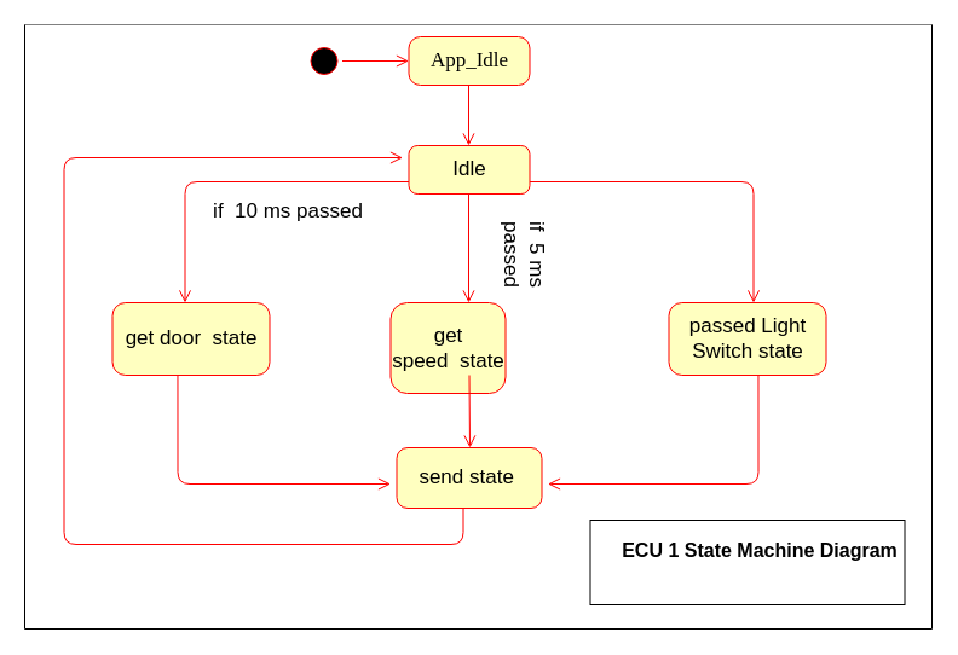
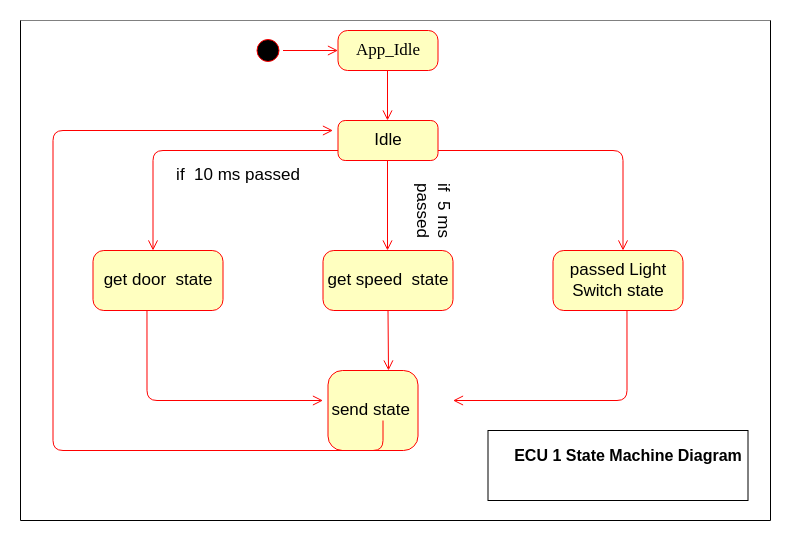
- <mxCell id="15" value="get speed&amp;nbsp;&amp;nbsp;state" style="rounded=1;whiteSpace=wrap;html=1;arcSize=18;fontColor=#000000;fillColor=#ffffc0;strokeColor=#ff0000;fontSize=17;" parent="2" vertex="1"><mxGeometry x="302.5" y="230" width="95" height="75" as="geometry" /></mxCell>
+ <mxCell id="15" value="get speed&amp;nbsp;&amp;nbsp;state" style="rounded=1;whiteSpace=wrap;html=1;arcSize=18;fontColor=#000000;fillColor=#ffffc0;strokeColor=#ff0000;fontSize=17;" parent="2" vertex="1"><mxGeometry x="302.5" y="230" width="130" height="60" as="geometry" /></mxCell>
- <mxCell id="18" value="send state&amp;nbsp;" style="rounded=1;whiteSpace=wrap;html=1;arcSize=18;fontColor=#000000;fillColor=#ffffc0;strokeColor=#ff0000;fontSize=17;" parent="2" vertex="1"><mxGeometry x="307.5" y="350" width="120" height="50" as="geometry" /></mxCell>
+ <mxCell id="18" value="send state&amp;nbsp;" style="rounded=1;whiteSpace=wrap;html=1;arcSize=18;fontColor=#000000;fillColor=#ffffc0;strokeColor=#ff0000;fontSize=17;" parent="2" vertex="1"><mxGeometry x="307.5" y="350" width="90" height="80" as="geometry" /></mxCell>
